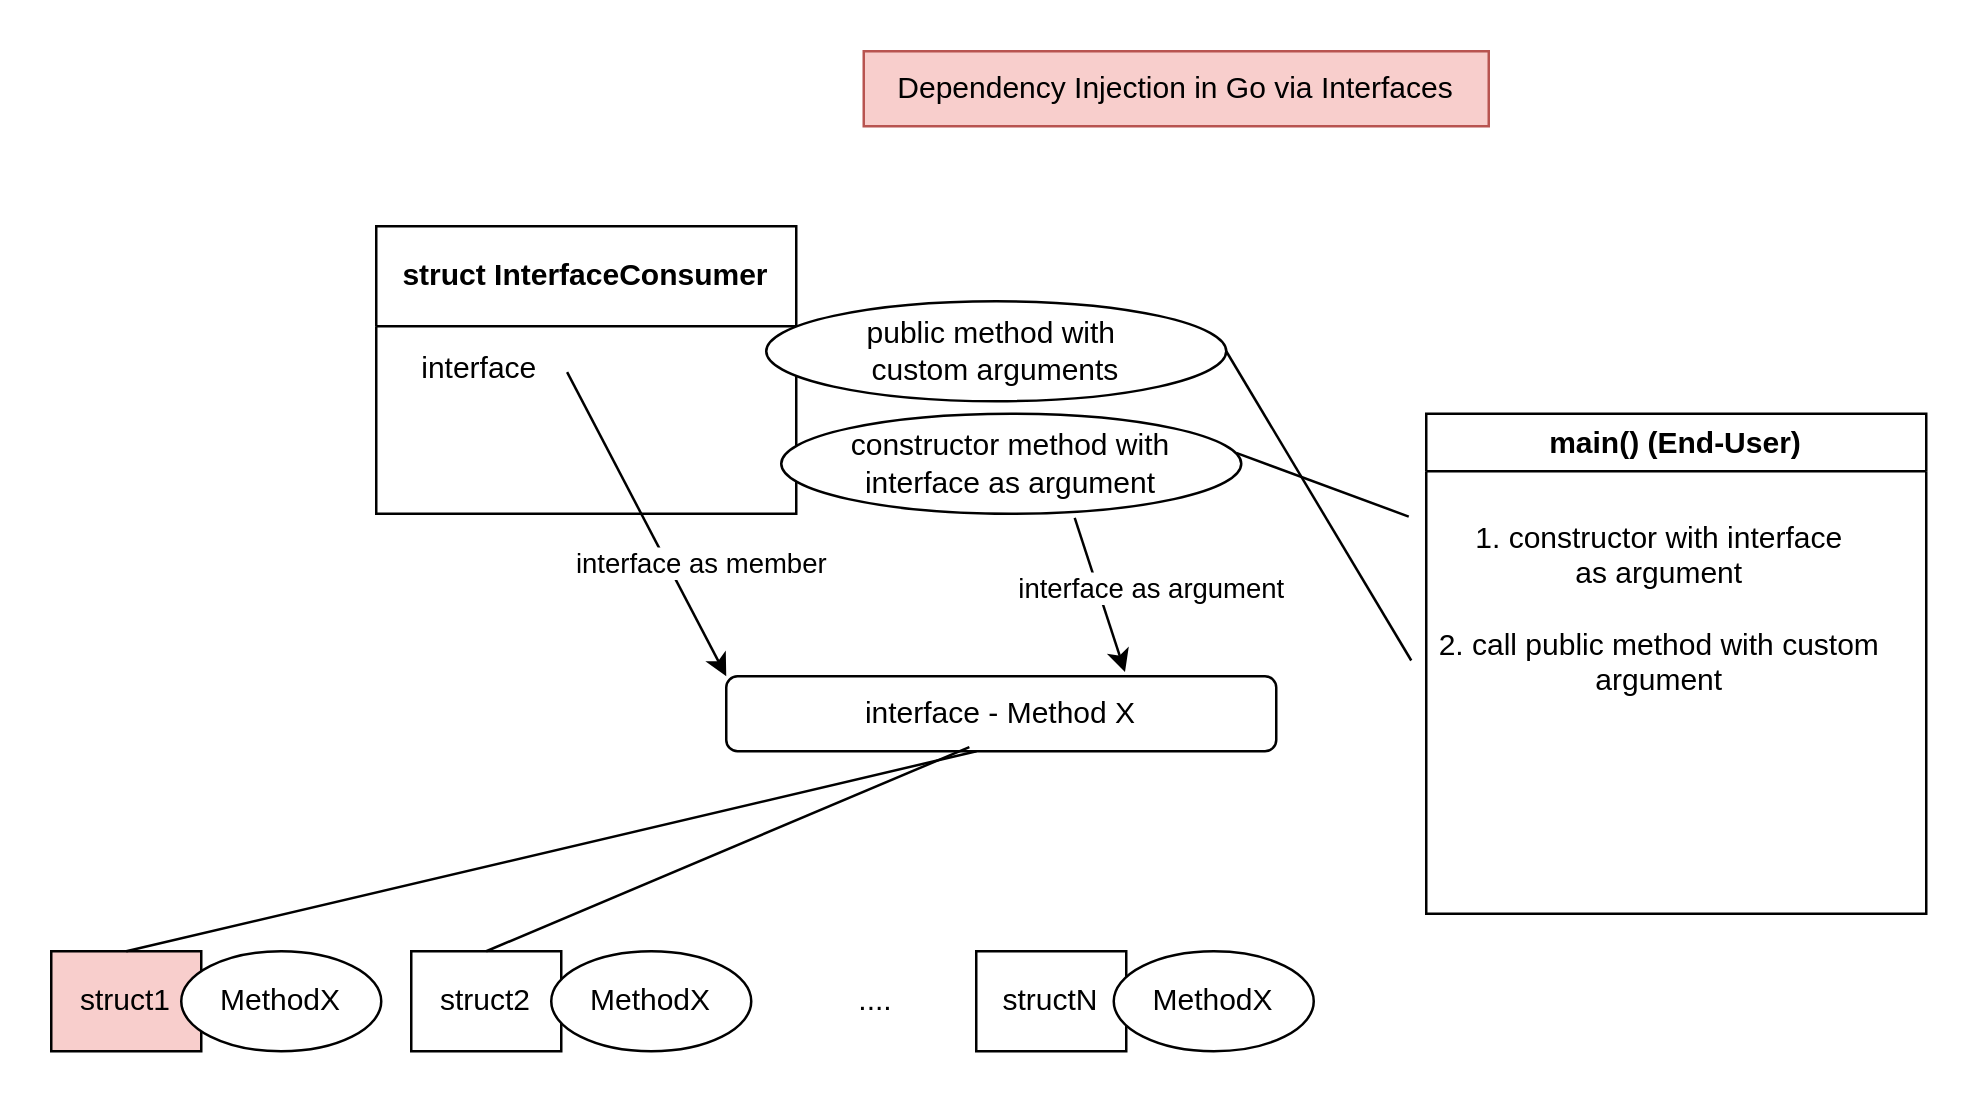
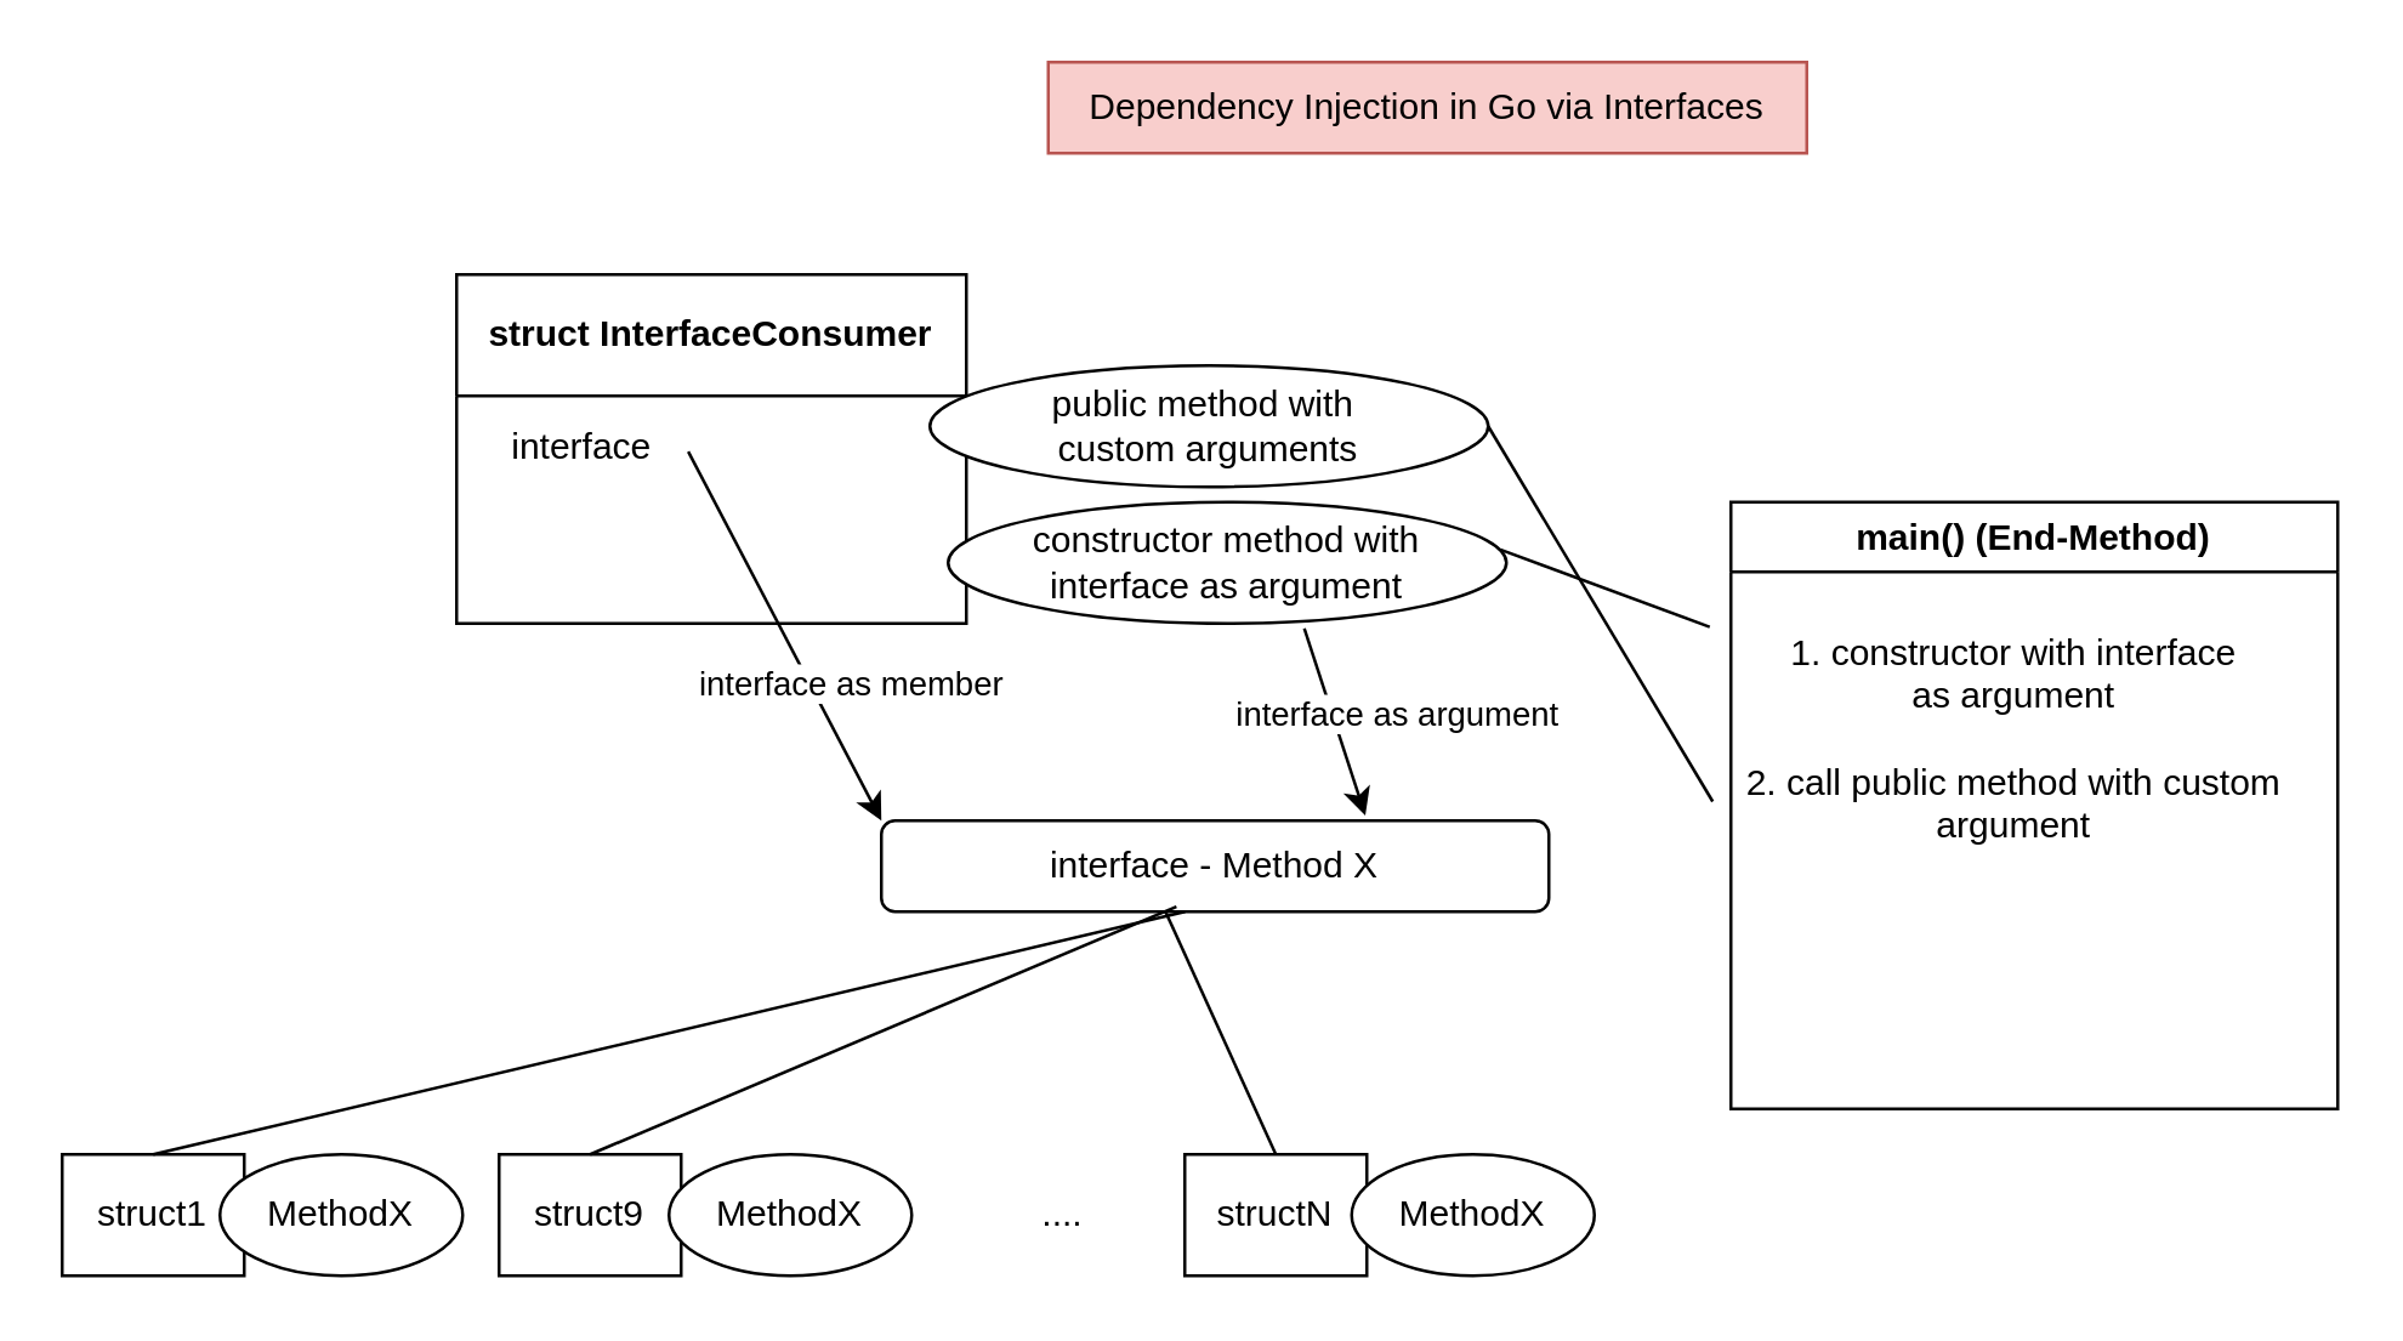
- <mxCell id="21" value="main() (End-User)" style="swimlane;whiteSpace=wrap;html=1;" vertex="1" parent="1"><mxGeometry x="570" y="165" width="200" height="200" as="geometry" /></mxCell>
+ <mxCell id="21" value="main() (End-Method)" style="swimlane;whiteSpace=wrap;html=1;" vertex="1" parent="1"><mxGeometry x="570" y="165" width="200" height="200" as="geometry" /></mxCell>
+ <mxCell id="12" value="" style="endArrow=none;html=1;rounded=0;entryX=0.425;entryY=0.989;entryDx=0;entryDy=0;entryPerimeter=0;exitX=0.5;exitY=0;exitDx=0;exitDy=0;" edge="1" parent="1" source="8" target="3"><mxGeometry width="50" height="50" relative="1" as="geometry"><mxPoint x="337" y="360" as="sourcePoint" /><mxPoint x="372" y="308" as="targetPoint" /></mxGeometry></mxCell>
- <mxCell id="4" value="struct1" style="rounded=0;whiteSpace=wrap;html=1;fillColor=#f8cecc;" vertex="1" parent="1"><mxGeometry x="20" y="380" width="60" height="40" as="geometry" /></mxCell>
+ <mxCell id="4" value="struct1" style="rounded=0;whiteSpace=wrap;html=1;" vertex="1" parent="1"><mxGeometry x="20" y="380" width="60" height="40" as="geometry" /></mxCell>
- <mxCell id="6" value="struct2" style="rounded=0;whiteSpace=wrap;html=1;" vertex="1" parent="1"><mxGeometry x="164" y="380" width="60" height="40" as="geometry" /></mxCell>
+ <mxCell id="6" value="struct9" style="rounded=0;whiteSpace=wrap;html=1;" vertex="1" parent="1"><mxGeometry x="164" y="380" width="60" height="40" as="geometry" /></mxCell>
